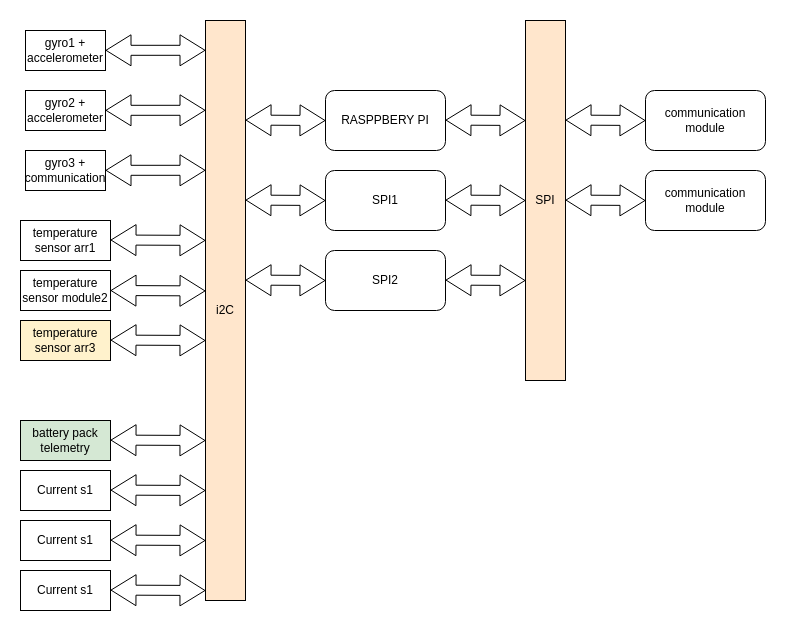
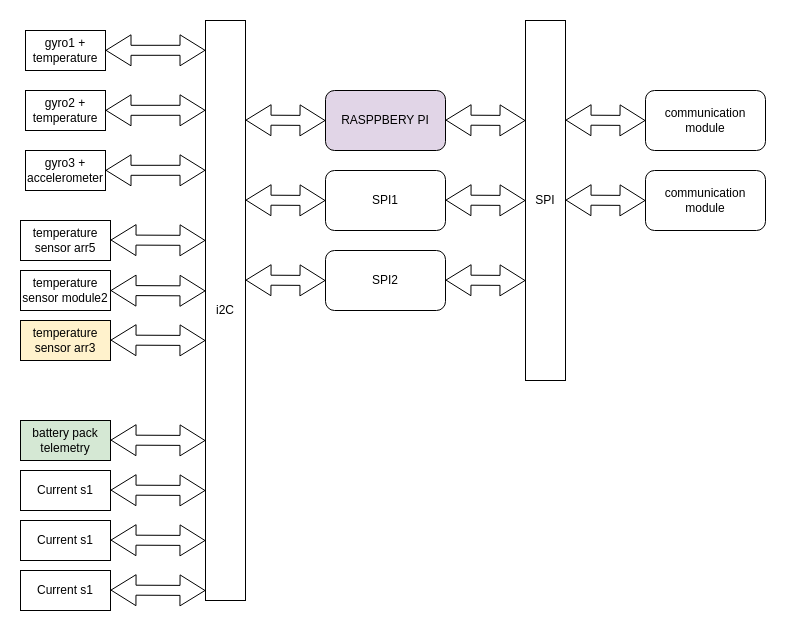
- <mxCell id="2" value="gyro1 + accelerometer" style="rounded=0;whiteSpace=wrap;html=1;" parent="1" vertex="1"><mxGeometry x="25" y="30" width="80" height="40" as="geometry" /></mxCell>
+ <mxCell id="2" value="gyro1 + temperature" style="rounded=0;whiteSpace=wrap;html=1;" parent="1" vertex="1"><mxGeometry x="25" y="30" width="80" height="40" as="geometry" /></mxCell>
- <mxCell id="4" value="gyro2 + accelerometer" style="rounded=0;whiteSpace=wrap;html=1;" parent="1" vertex="1"><mxGeometry x="25" y="90" width="80" height="40" as="geometry" /></mxCell>
+ <mxCell id="4" value="gyro2 + temperature" style="rounded=0;whiteSpace=wrap;html=1;" parent="1" vertex="1"><mxGeometry x="25" y="90" width="80" height="40" as="geometry" /></mxCell>
- <mxCell id="9" value="RASPPBERY PI" style="rounded=1;whiteSpace=wrap;html=1;" parent="1" vertex="1"><mxGeometry x="325" y="90" width="120" height="60" as="geometry" /></mxCell>
+ <mxCell id="9" value="RASPPBERY PI" style="rounded=1;whiteSpace=wrap;html=1;fillColor=#e1d5e7;" parent="1" vertex="1"><mxGeometry x="325" y="90" width="120" height="60" as="geometry" /></mxCell>
- <mxCell id="3" value="gyro3 + communication" style="rounded=0;whiteSpace=wrap;html=1;" parent="1" vertex="1"><mxGeometry x="25" y="150" width="80" height="40" as="geometry" /></mxCell>
+ <mxCell id="3" value="gyro3 + accelerometer" style="rounded=0;whiteSpace=wrap;html=1;" parent="1" vertex="1"><mxGeometry x="25" y="150" width="80" height="40" as="geometry" /></mxCell>
- <mxCell id="15" value="SPI" style="rounded=0;whiteSpace=wrap;html=1;fillColor=#ffe6cc;" parent="1" vertex="1"><mxGeometry x="525" y="20" width="40" height="360" as="geometry" /></mxCell>
+ <mxCell id="15" value="SPI" style="rounded=0;whiteSpace=wrap;html=1;" parent="1" vertex="1"><mxGeometry x="525" y="20" width="40" height="360" as="geometry" /></mxCell>
- <mxCell id="16" value="temperature&lt;div&gt;sensor arr1&lt;/div&gt;" style="rounded=0;whiteSpace=wrap;html=1;" parent="1" vertex="1"><mxGeometry x="20" y="220" width="90" height="40" as="geometry" /></mxCell>
+ <mxCell id="16" value="temperature&lt;div&gt;sensor arr5&lt;/div&gt;" style="rounded=0;whiteSpace=wrap;html=1;" parent="1" vertex="1"><mxGeometry x="20" y="220" width="90" height="40" as="geometry" /></mxCell>
- <mxCell id="5" value="i2C" style="rounded=0;whiteSpace=wrap;html=1;fillColor=#ffe6cc;" parent="1" vertex="1"><mxGeometry x="205" y="20" width="40" height="580" as="geometry" /></mxCell>
+ <mxCell id="5" value="i2C" style="rounded=0;whiteSpace=wrap;html=1;" parent="1" vertex="1"><mxGeometry x="205" y="20" width="40" height="580" as="geometry" /></mxCell>
